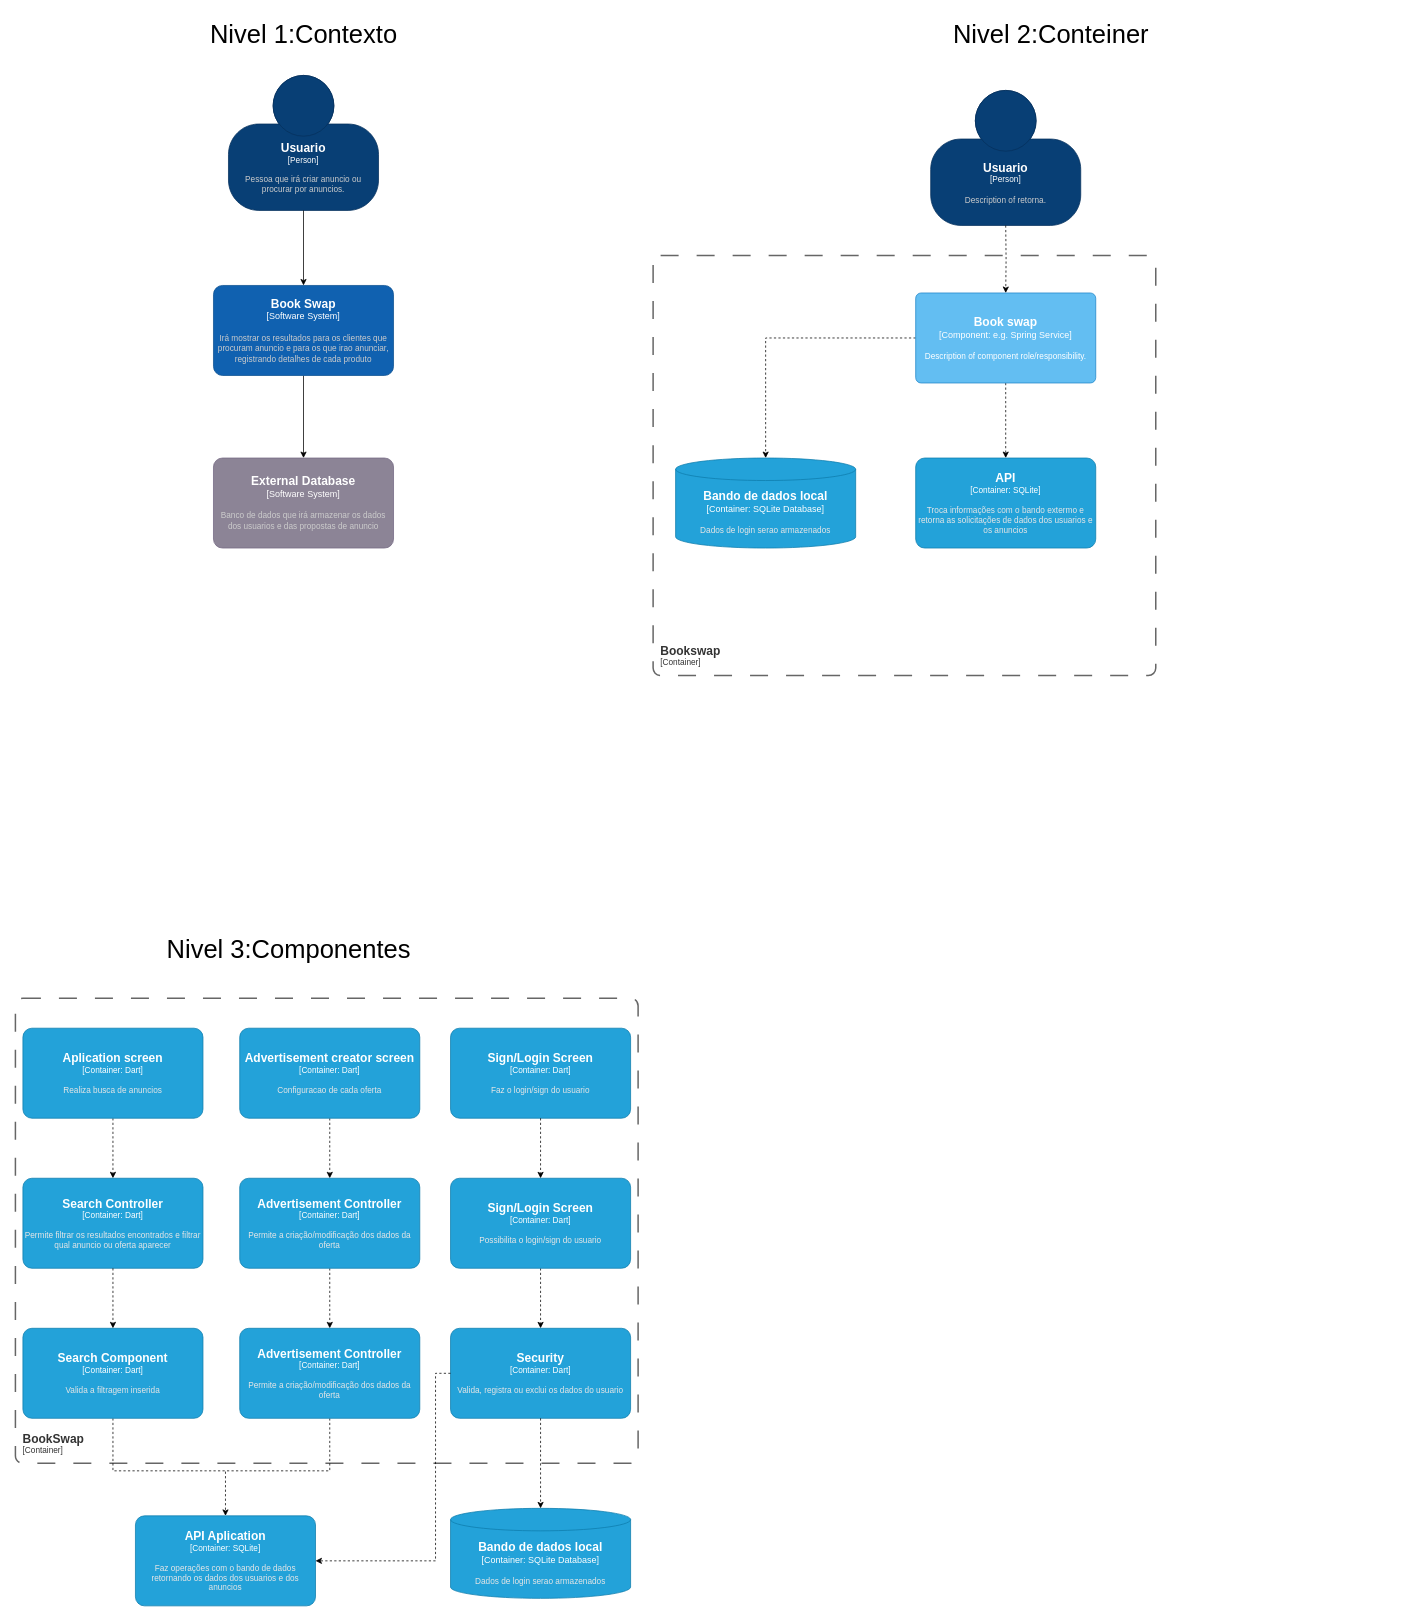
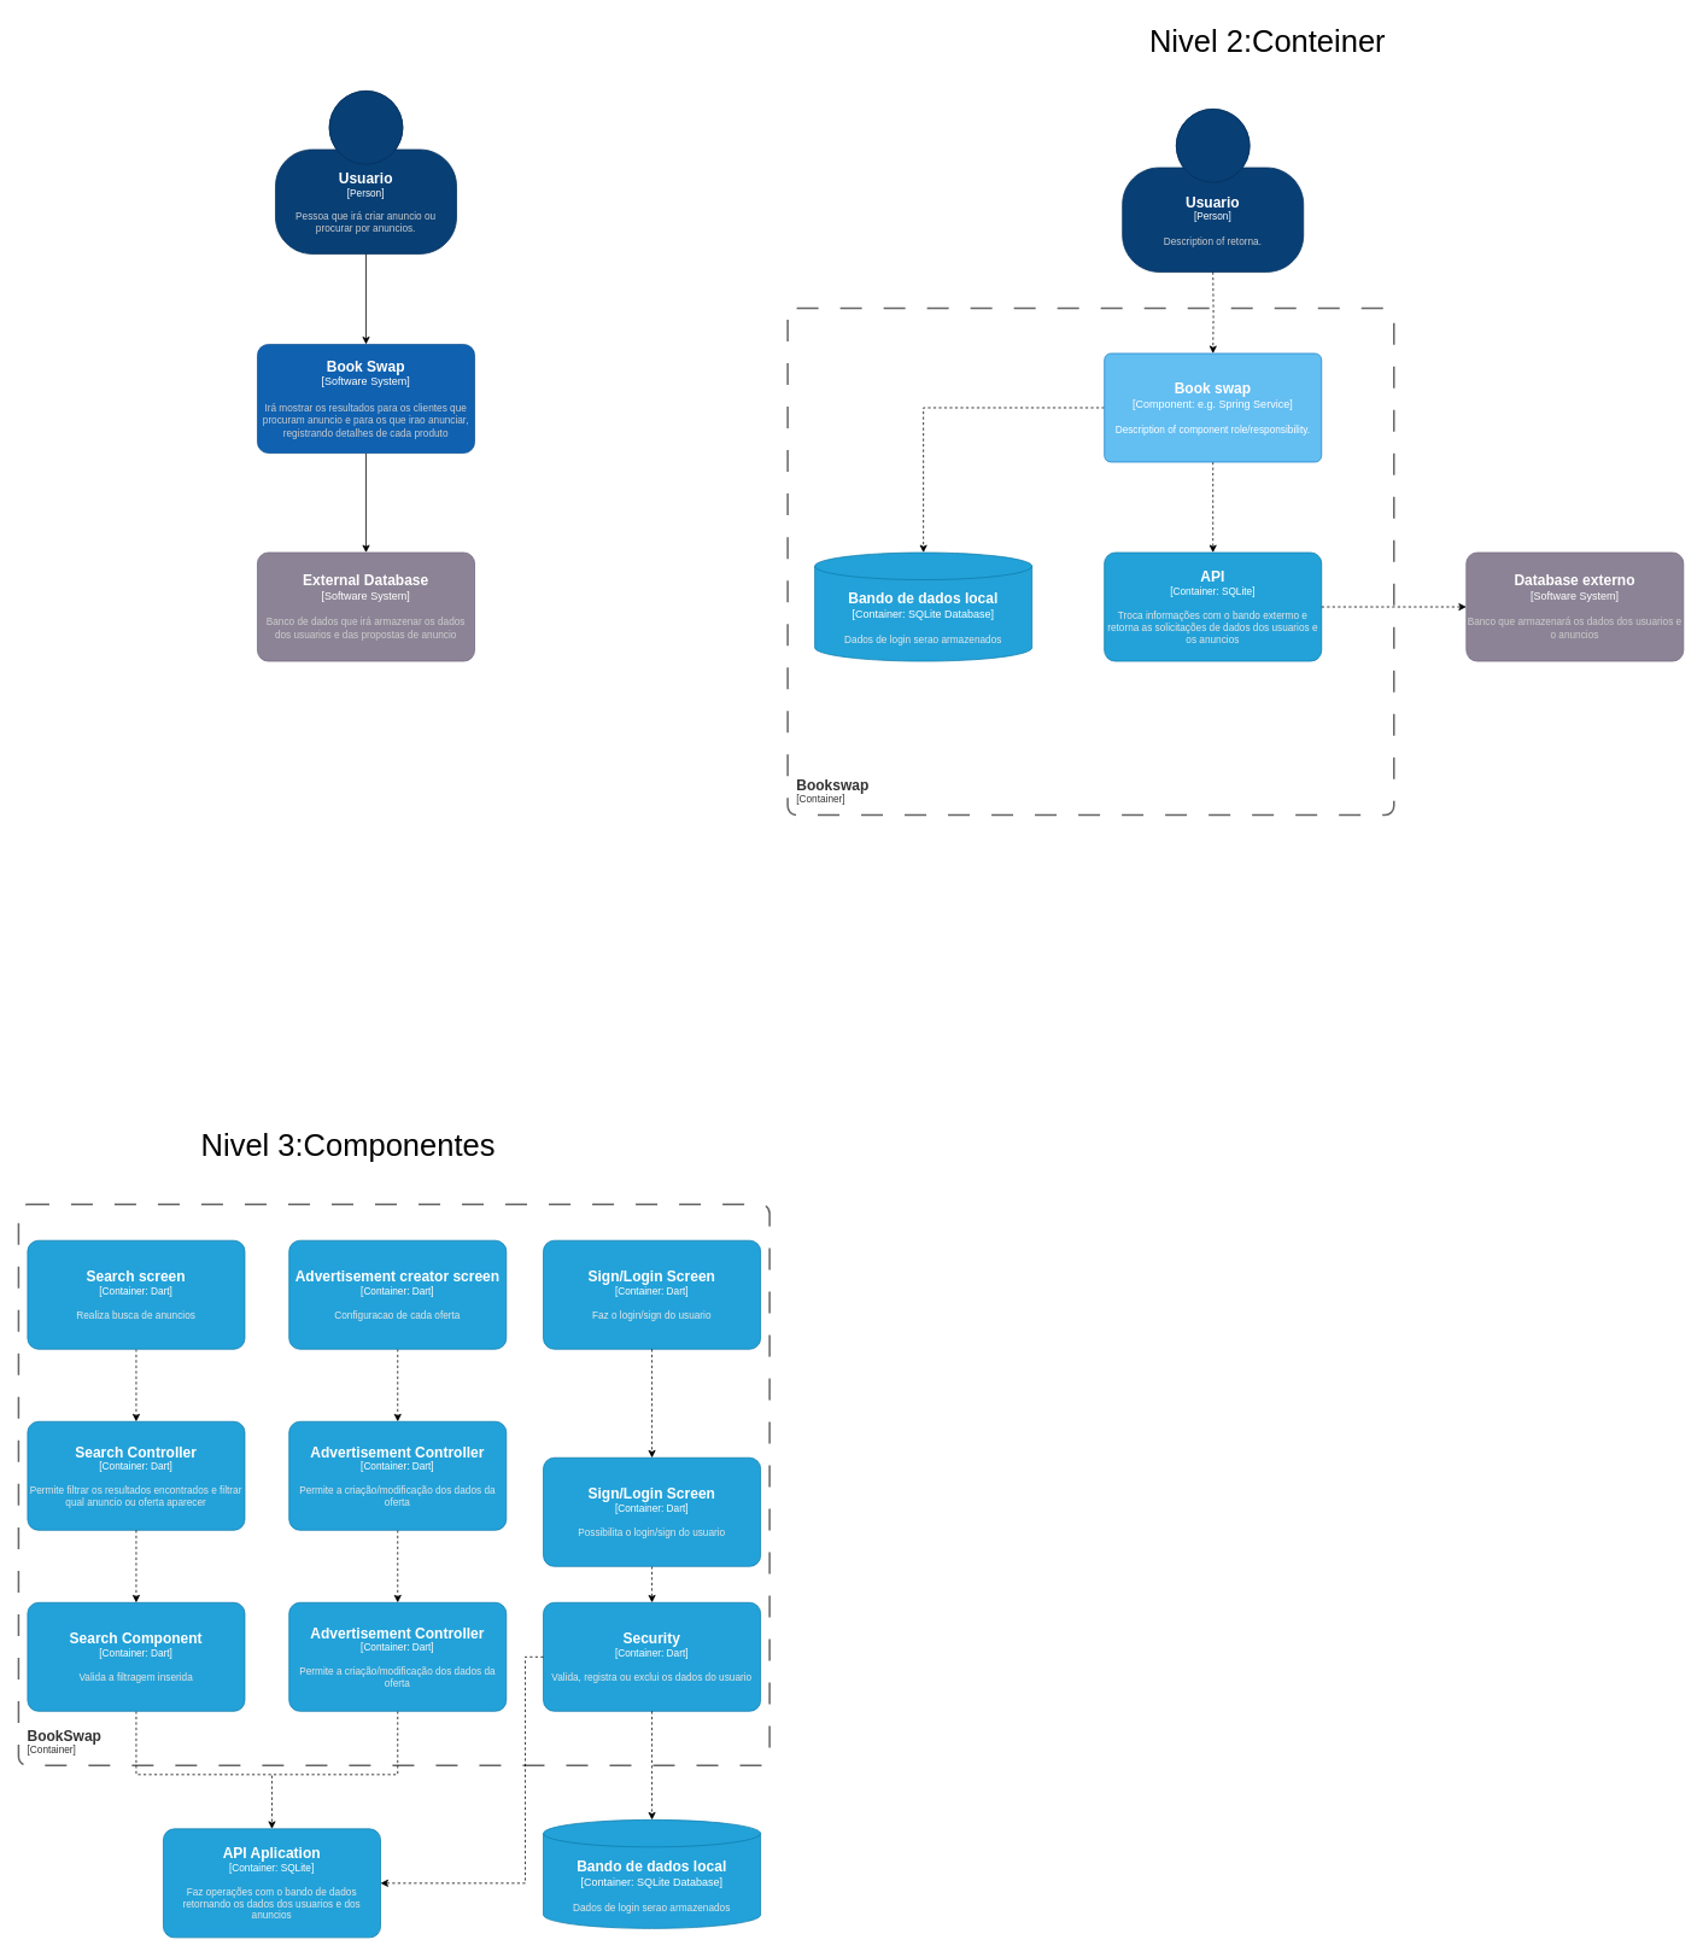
- <mxCell id="18" value="Nivel 1:Contexto" style="text;html=1;align=center;verticalAlign=middle;resizable=0;points=[];autosize=1;strokeColor=none;fillColor=none;strokeWidth=16;fontSize=34;" vertex="1" parent="1"><mxGeometry x="269" y="20" width="270" height="50" as="geometry" /></mxCell>
+ <mxCell id="16" style="edgeStyle=orthogonalEdgeStyle;rounded=0;orthogonalLoop=1;jettySize=auto;html=1;entryX=0;entryY=0.5;entryDx=0;entryDy=0;entryPerimeter=0;dashed=1;" edge="1" parent="1" source="13" target="15"><mxGeometry relative="1" as="geometry" /></mxCell>
+ <mxCell id="15" value="&lt;font style=&quot;font-size: 16px&quot;&gt;&lt;b&gt;Database externo&lt;/b&gt;&lt;/font&gt;&lt;div&gt;[Software System]&lt;/div&gt;&lt;br&gt;&lt;div&gt;&lt;font style=&quot;font-size: 11px&quot;&gt;&lt;font color=&quot;#cccccc&quot;&gt;Banco que armazenará os dados dos usuarios e o anuncios&lt;/font&gt;&lt;/div&gt;" style="rounded=1;whiteSpace=wrap;html=1;labelBackgroundColor=none;fillColor=#8C8496;fontColor=#ffffff;align=center;arcSize=10;strokeColor=#736782;metaEdit=1;resizable=0;points=[[0.25,0,0],[0.5,0,0],[0.75,0,0],[1,0.25,0],[1,0.5,0],[1,0.75,0],[0.75,1,0],[0.5,1,0],[0.25,1,0],[0,0.75,0],[0,0.5,0],[0,0.25,0]];" vertex="1" parent="1"><mxGeometry x="1620" y="610" width="240" height="120" as="geometry" /></mxCell>
- <mxCell id="22" value="&lt;font style=&quot;font-size: 16px&quot;&gt;&lt;b&gt;Aplication screen&lt;/b&gt;&lt;/font&gt;&lt;div&gt;[Container: Dart]&lt;/div&gt;&lt;br&gt;&lt;div&gt;&lt;font style=&quot;font-size: 11px&quot;&gt;&lt;font color=&quot;#E6E6E6&quot;&gt;Realiza busca de anuncios&lt;/font&gt;&lt;/div&gt;" style="rounded=1;whiteSpace=wrap;html=1;fontSize=11;labelBackgroundColor=none;fillColor=#23A2D9;fontColor=#ffffff;align=center;arcSize=10;strokeColor=#0E7DAD;metaEdit=1;resizable=0;points=[[0.25,0,0],[0.5,0,0],[0.75,0,0],[1,0.25,0],[1,0.5,0],[1,0.75,0],[0.75,1,0],[0.5,1,0],[0.25,1,0],[0,0.75,0],[0,0.5,0],[0,0.25,0]];" vertex="1" parent="1"><mxGeometry x="30" y="1370" width="240" height="120" as="geometry" /></mxCell>
+ <mxCell id="22" value="&lt;font style=&quot;font-size: 16px&quot;&gt;&lt;b&gt;Search screen&lt;/b&gt;&lt;/font&gt;&lt;div&gt;[Container: Dart]&lt;/div&gt;&lt;br&gt;&lt;div&gt;&lt;font style=&quot;font-size: 11px&quot;&gt;&lt;font color=&quot;#E6E6E6&quot;&gt;Realiza busca de anuncios&lt;/font&gt;&lt;/div&gt;" style="rounded=1;whiteSpace=wrap;html=1;fontSize=11;labelBackgroundColor=none;fillColor=#23A2D9;fontColor=#ffffff;align=center;arcSize=10;strokeColor=#0E7DAD;metaEdit=1;resizable=0;points=[[0.25,0,0],[0.5,0,0],[0.75,0,0],[1,0.25,0],[1,0.5,0],[1,0.75,0],[0.75,1,0],[0.5,1,0],[0.25,1,0],[0,0.75,0],[0,0.5,0],[0,0.25,0]];" vertex="1" parent="1"><mxGeometry x="30" y="1370" width="240" height="120" as="geometry" /></mxCell>
- <mxCell id="27" value="&lt;font style=&quot;font-size: 16px&quot;&gt;&lt;b&gt;Sign/Login Screen&lt;/b&gt;&lt;/font&gt;&lt;div&gt;[Container: Dart]&lt;/div&gt;&lt;br&gt;&lt;div&gt;&lt;font style=&quot;font-size: 11px&quot;&gt;&lt;font color=&quot;#E6E6E6&quot;&gt;Possibilita o login/sign do usuario&lt;/font&gt;&lt;/div&gt;" style="rounded=1;whiteSpace=wrap;html=1;fontSize=11;labelBackgroundColor=none;fillColor=#23A2D9;fontColor=#ffffff;align=center;arcSize=10;strokeColor=#0E7DAD;metaEdit=1;resizable=0;points=[[0.25,0,0],[0.5,0,0],[0.75,0,0],[1,0.25,0],[1,0.5,0],[1,0.75,0],[0.75,1,0],[0.5,1,0],[0.25,1,0],[0,0.75,0],[0,0.5,0],[0,0.25,0]];" vertex="1" parent="1"><mxGeometry x="600" y="1570" width="240" height="120" as="geometry" /></mxCell>
+ <mxCell id="27" value="&lt;font style=&quot;font-size: 16px&quot;&gt;&lt;b&gt;Sign/Login Screen&lt;/b&gt;&lt;/font&gt;&lt;div&gt;[Container: Dart]&lt;/div&gt;&lt;br&gt;&lt;div&gt;&lt;font style=&quot;font-size: 11px&quot;&gt;&lt;font color=&quot;#E6E6E6&quot;&gt;Possibilita o login/sign do usuario&lt;/font&gt;&lt;/div&gt;" style="rounded=1;whiteSpace=wrap;html=1;fontSize=11;labelBackgroundColor=none;fillColor=#23A2D9;fontColor=#ffffff;align=center;arcSize=10;strokeColor=#0E7DAD;metaEdit=1;resizable=0;points=[[0.25,0,0],[0.5,0,0],[0.75,0,0],[1,0.25,0],[1,0.5,0],[1,0.75,0],[0.75,1,0],[0.5,1,0],[0.25,1,0],[0,0.75,0],[0,0.5,0],[0,0.25,0]];" vertex="1" parent="1"><mxGeometry x="600" y="1610" width="240" height="120" as="geometry" /></mxCell>
